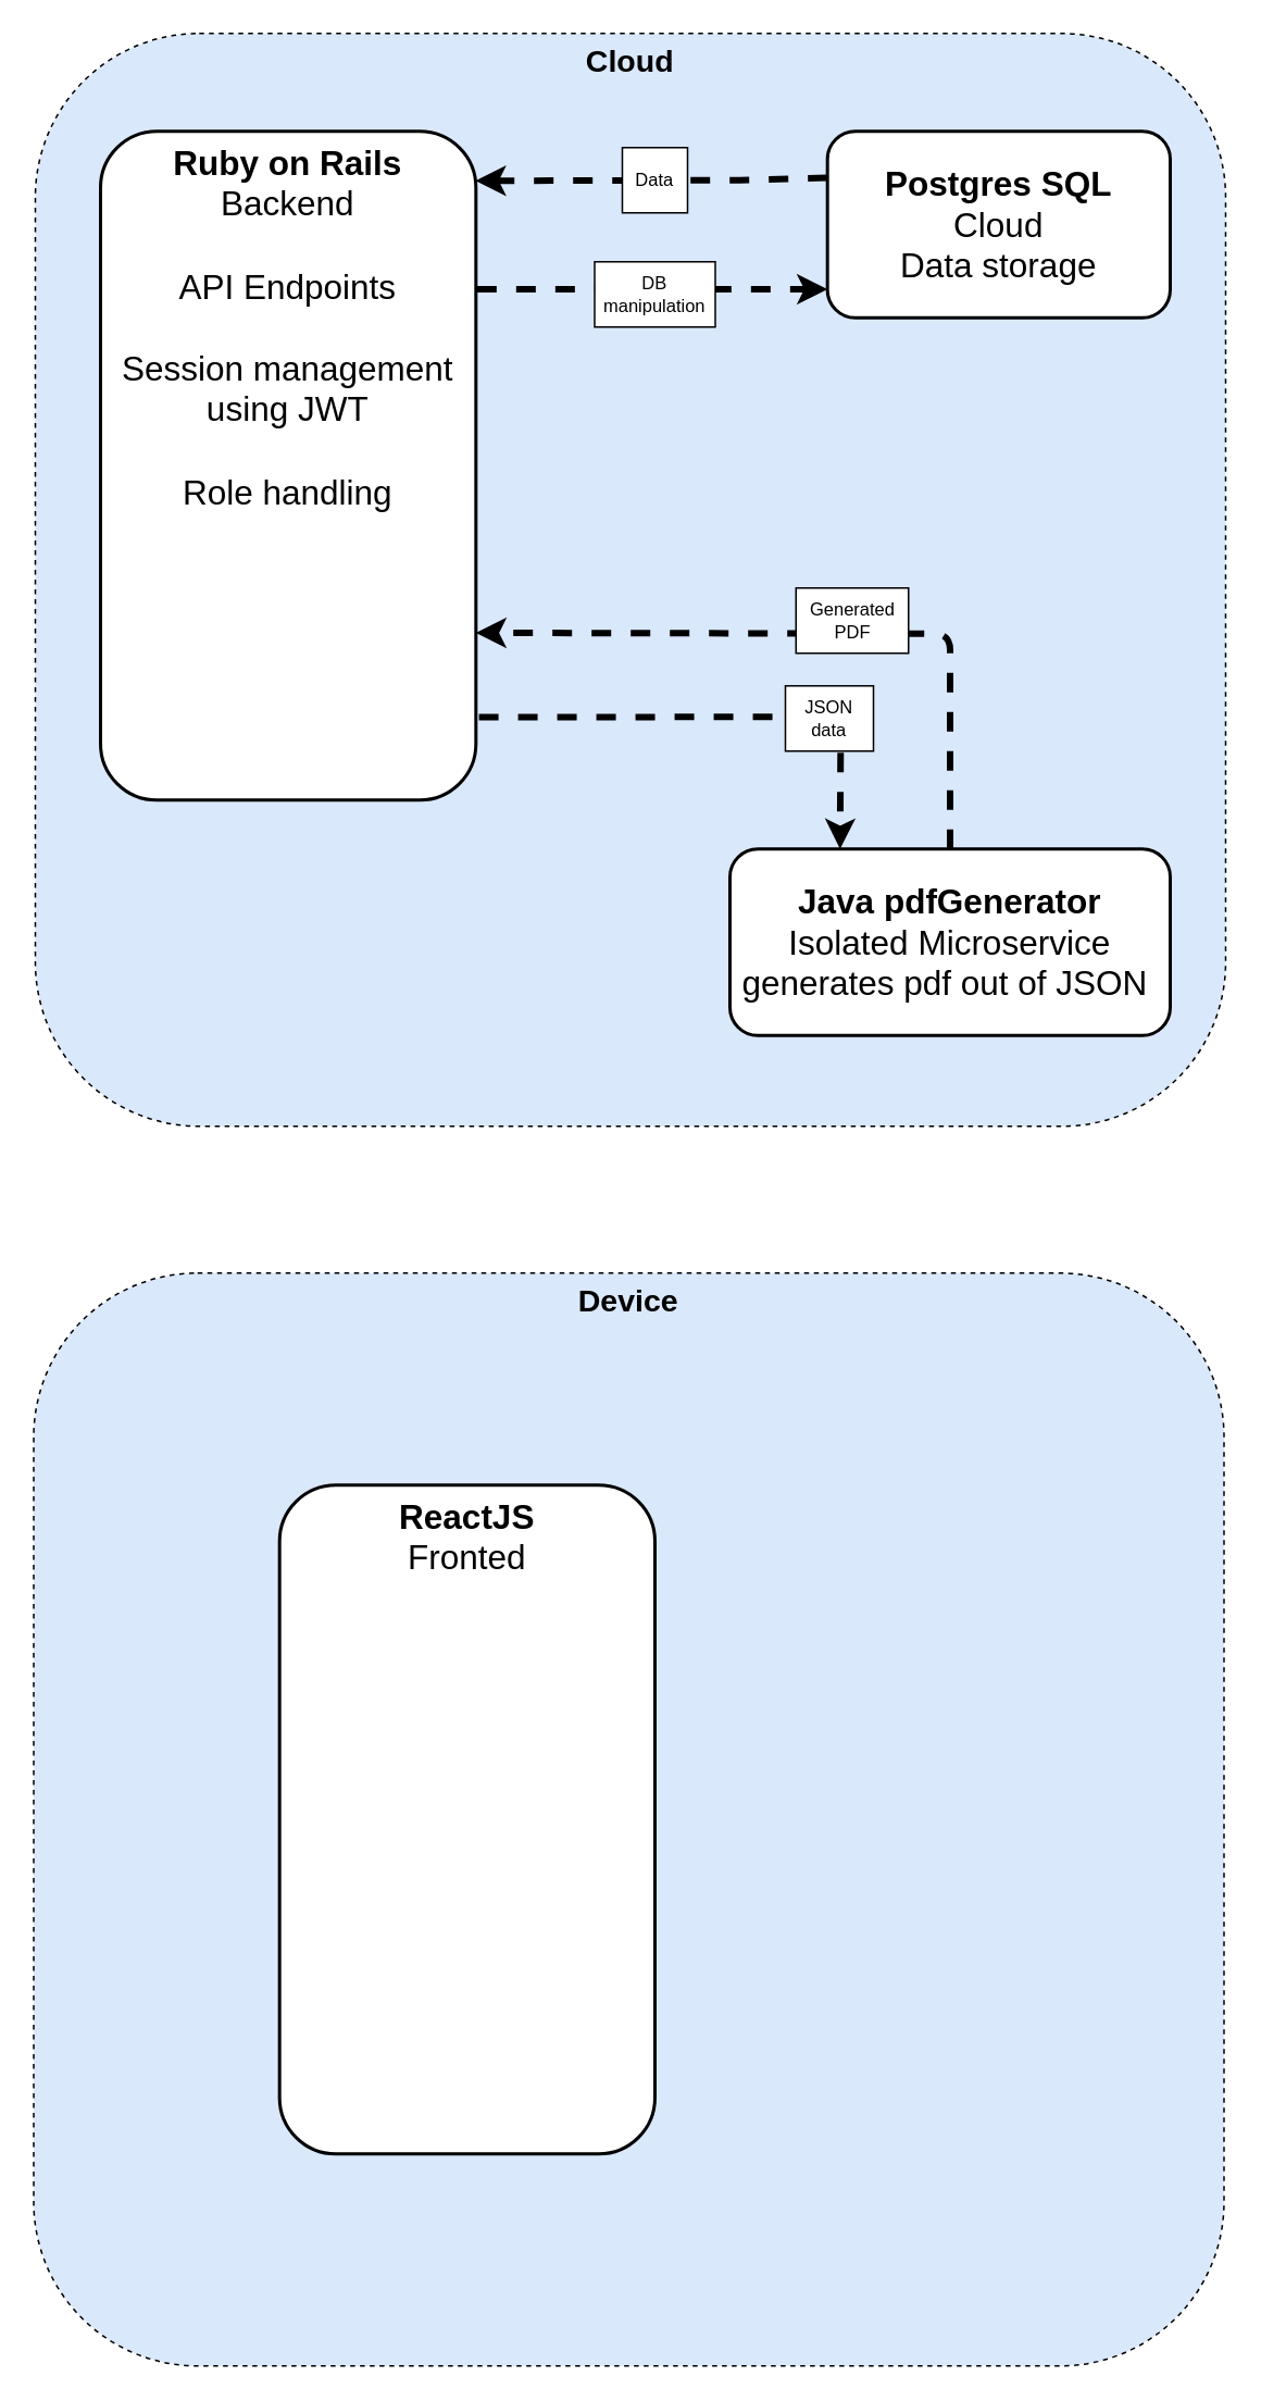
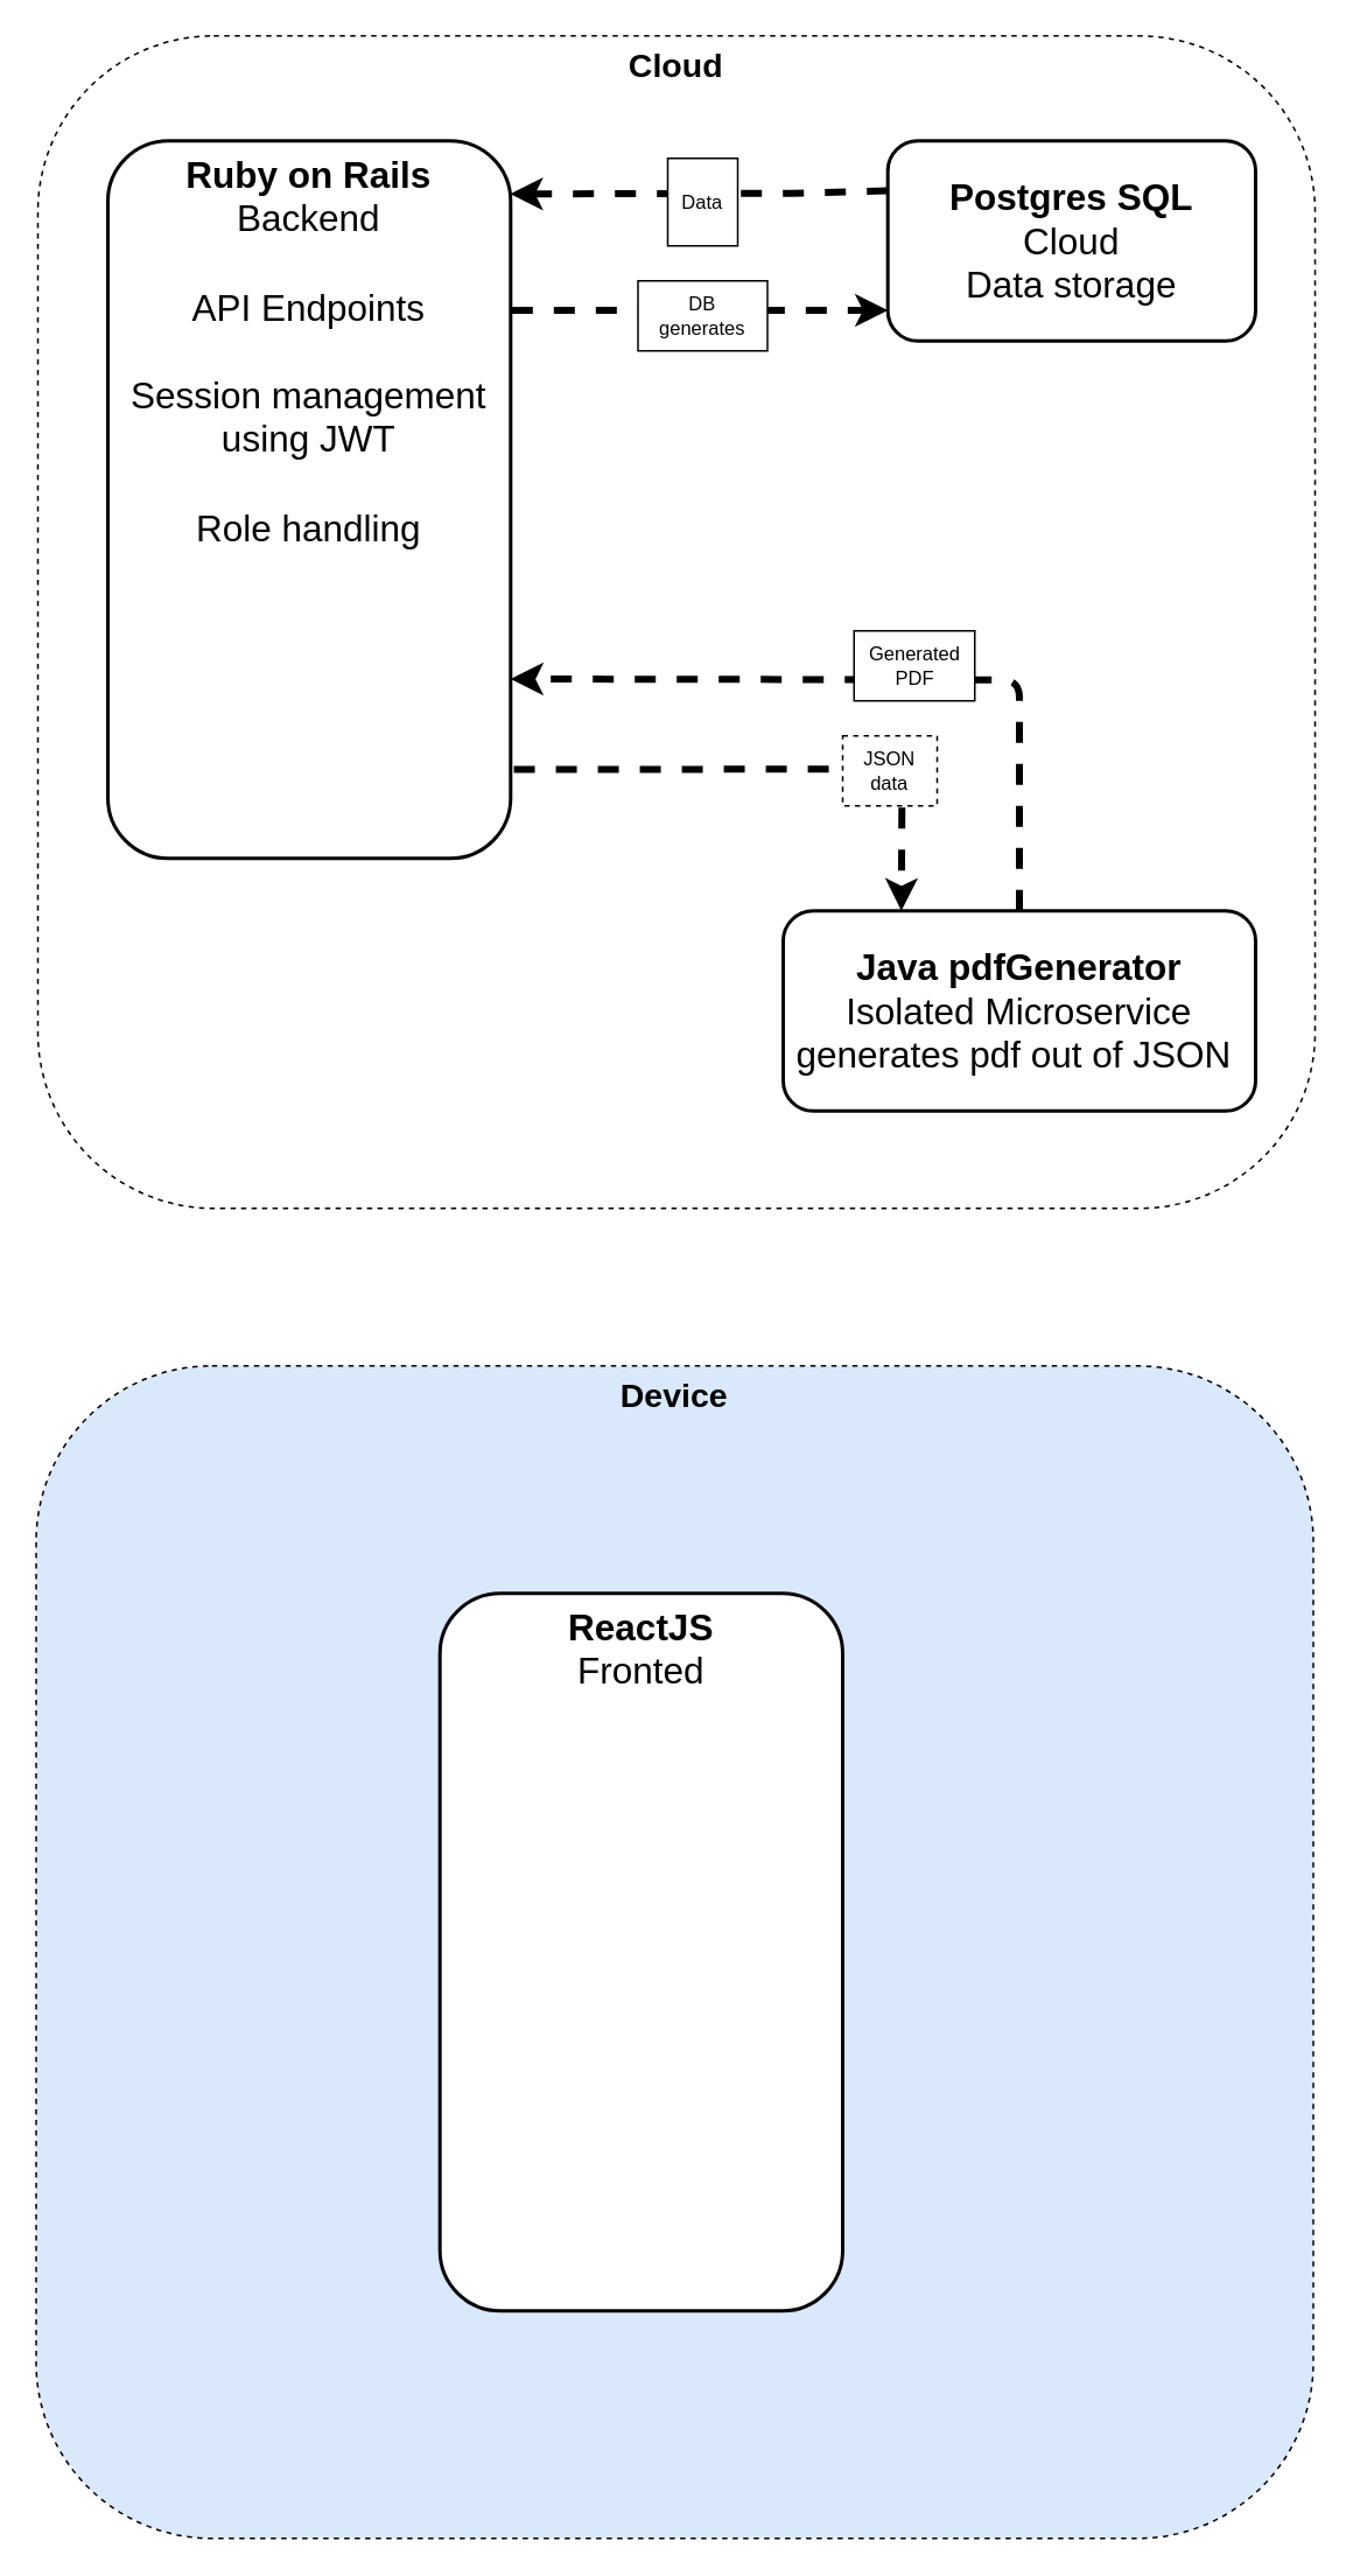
- <mxCell id="13" value="Data" style="rounded=0;whiteSpace=wrap;html=1;fontSize=11;" vertex="1" parent="1"><mxGeometry x="381" y="90" width="40" height="40" as="geometry" /></mxCell>
+ <mxCell id="13" value="Data" style="rounded=0;whiteSpace=wrap;html=1;fontSize=11;" vertex="1" parent="1"><mxGeometry x="381" y="90" width="40" height="50" as="geometry" /></mxCell>
- <mxCell id="12" value="DB&lt;br&gt;manipulation" style="rounded=0;whiteSpace=wrap;html=1;fontSize=11;" vertex="1" parent="1"><mxGeometry x="364" y="160" width="74" height="40" as="geometry" /></mxCell>
+ <mxCell id="12" value="DB&lt;br&gt;generates" style="rounded=0;whiteSpace=wrap;html=1;fontSize=11;" vertex="1" parent="1"><mxGeometry x="364" y="160" width="74" height="40" as="geometry" /></mxCell>
- <mxCell id="2" value="&lt;b&gt;&lt;font style=&quot;font-size: 19px&quot;&gt;Cloud&lt;/font&gt;&lt;/b&gt;" style="rounded=1;whiteSpace=wrap;html=1;dashed=1;verticalAlign=top;fillColor=#dae8fc;" vertex="1" parent="1"><mxGeometry x="21" y="20" width="730" height="670" as="geometry" /></mxCell>
+ <mxCell id="2" value="&lt;b&gt;&lt;font style=&quot;font-size: 19px&quot;&gt;Cloud&lt;/font&gt;&lt;/b&gt;" style="rounded=1;whiteSpace=wrap;html=1;dashed=1;verticalAlign=top;" vertex="1" parent="1"><mxGeometry x="21" y="20" width="730" height="670" as="geometry" /></mxCell>
- <mxCell id="9" value="JSON data" style="rounded=0;whiteSpace=wrap;html=1;fontSize=11;" vertex="1" parent="1"><mxGeometry x="481" y="420" width="54" height="40" as="geometry" /></mxCell>
+ <mxCell id="9" value="JSON data" style="rounded=0;whiteSpace=wrap;html=1;fontSize=11;dashed=1;" vertex="1" parent="1"><mxGeometry x="481" y="420" width="54" height="40" as="geometry" /></mxCell>
- <mxCell id="15" value="&lt;b&gt;ReactJS&lt;/b&gt;&lt;br&gt;Fronted" style="rounded=1;whiteSpace=wrap;html=1;strokeWidth=2;fontSize=21;verticalAlign=top;" vertex="1" parent="1"><mxGeometry x="170.79" y="910" width="230.21" height="410" as="geometry" /></mxCell>
+ <mxCell id="15" value="&lt;b&gt;ReactJS&lt;/b&gt;&lt;br&gt;Fronted" style="rounded=1;whiteSpace=wrap;html=1;strokeWidth=2;fontSize=21;verticalAlign=top;" vertex="1" parent="1"><mxGeometry x="250.79" y="910" width="230.21" height="410" as="geometry" /></mxCell>
